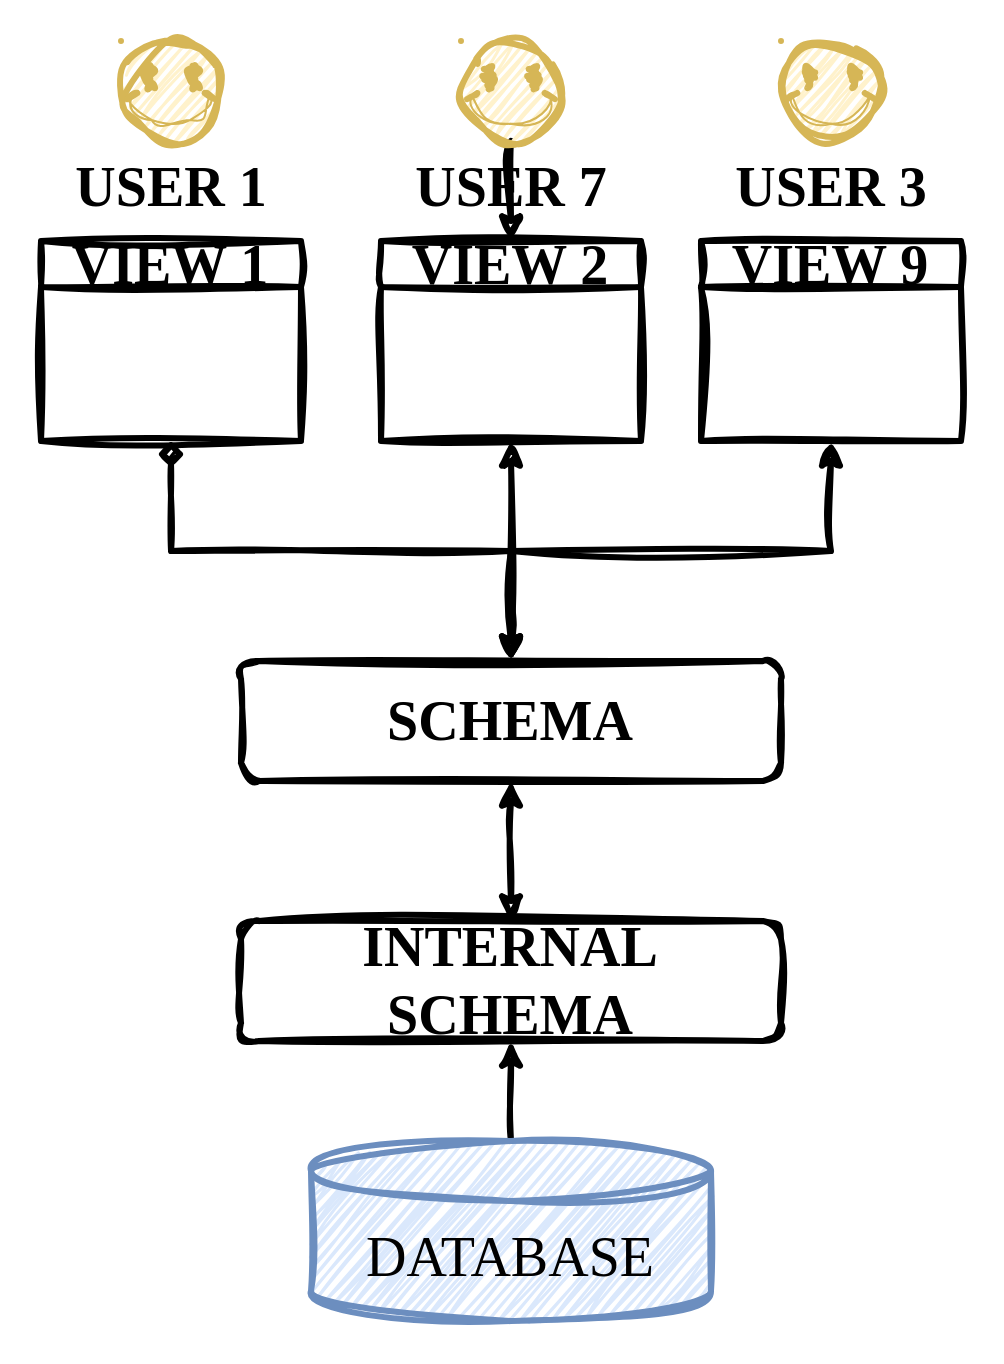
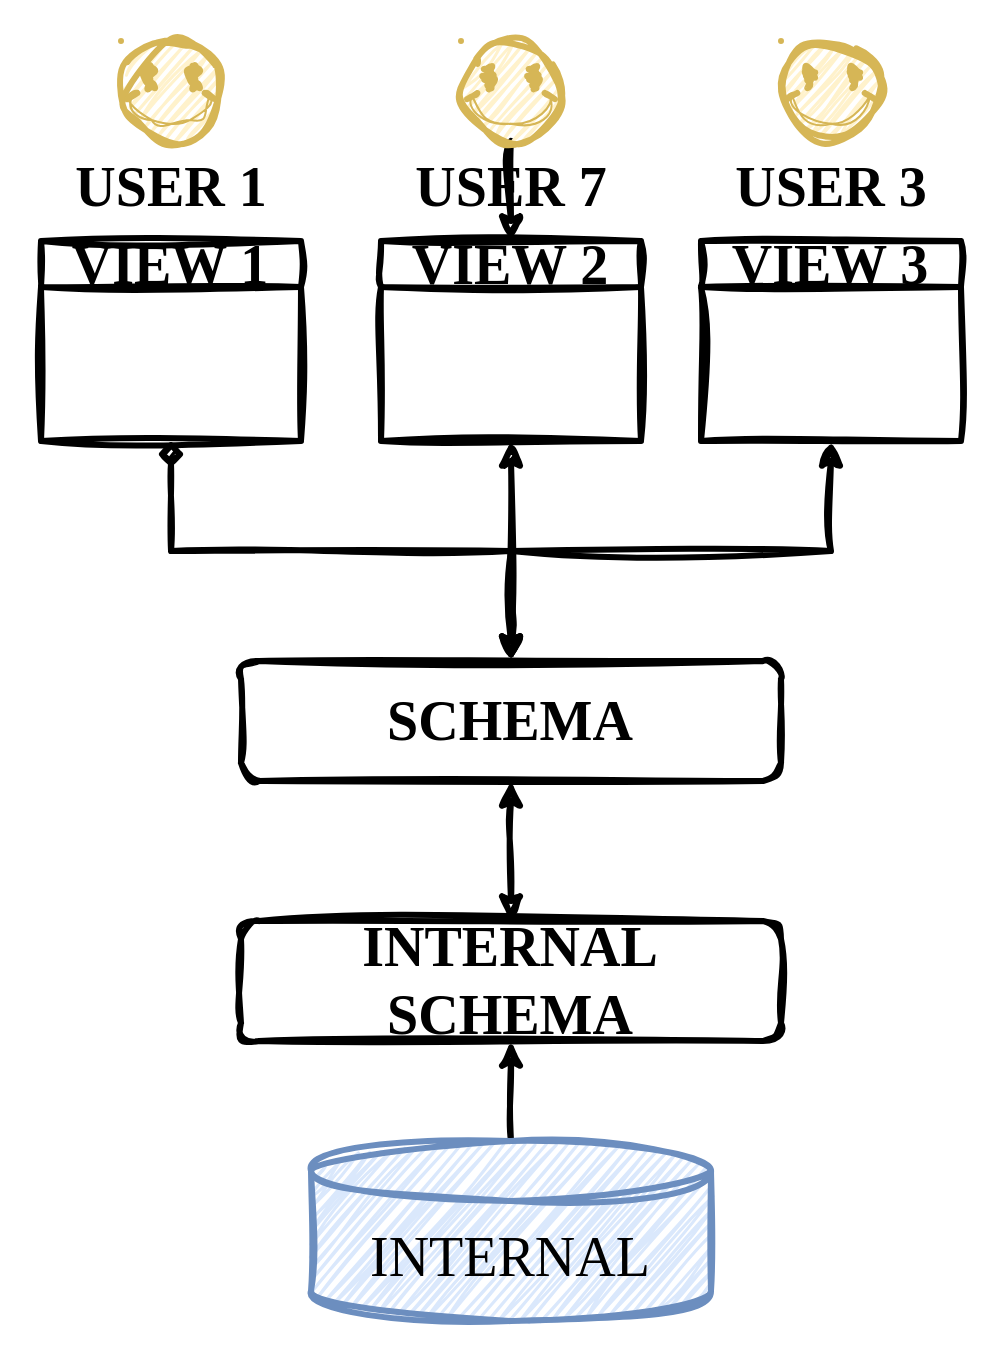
- <mxCell id="10" value="&lt;font style=&quot;font-size: 28px;&quot; face=&quot;FZJingLeiS-R-GB&quot;&gt;VIEW 9&lt;/font&gt;" style="swimlane;whiteSpace=wrap;html=1;sketch=1;hachureGap=4;jiggle=2;curveFitting=1;fontFamily=Architects Daughter;fontSource=https%3A%2F%2Ffonts.googleapis.com%2Fcss%3Ffamily%3DArchitects%2BDaughter;fontSize=20;strokeWidth=3;" vertex="1" parent="1"><mxGeometry x="350" y="120" width="130" height="100" as="geometry"><mxRectangle x="310" y="220" width="120" height="50" as="alternateBounds" /></mxGeometry></mxCell>
+ <mxCell id="10" value="&lt;font style=&quot;font-size: 28px;&quot; face=&quot;FZJingLeiS-R-GB&quot;&gt;VIEW 3&lt;/font&gt;" style="swimlane;whiteSpace=wrap;html=1;sketch=1;hachureGap=4;jiggle=2;curveFitting=1;fontFamily=Architects Daughter;fontSource=https%3A%2F%2Ffonts.googleapis.com%2Fcss%3Ffamily%3DArchitects%2BDaughter;fontSize=20;strokeWidth=3;" vertex="1" parent="1"><mxGeometry x="350" y="120" width="130" height="100" as="geometry"><mxRectangle x="310" y="220" width="120" height="50" as="alternateBounds" /></mxGeometry></mxCell>
- <mxCell id="4" value="&lt;font style=&quot;font-size: 28px;&quot; face=&quot;FZJingLeiS-R-GB&quot;&gt;DATABASE&lt;/font&gt;" style="shape=cylinder3;whiteSpace=wrap;html=1;boundedLbl=1;backgroundOutline=1;size=15;sketch=1;hachureGap=4;jiggle=2;curveFitting=1;fontFamily=Architects Daughter;fontSource=https%3A%2F%2Ffonts.googleapis.com%2Fcss%3Ffamily%3DArchitects%2BDaughter;fontSize=20;strokeWidth=3;fillColor=#dae8fc;strokeColor=#6c8ebf;" vertex="1" parent="1"><mxGeometry x="155" y="570" width="200" height="90" as="geometry" /></mxCell>
+ <mxCell id="4" value="&lt;font style=&quot;font-size: 28px;&quot; face=&quot;FZJingLeiS-R-GB&quot;&gt;INTERNAL&lt;/font&gt;" style="shape=cylinder3;whiteSpace=wrap;html=1;boundedLbl=1;backgroundOutline=1;size=15;sketch=1;hachureGap=4;jiggle=2;curveFitting=1;fontFamily=Architects Daughter;fontSource=https%3A%2F%2Ffonts.googleapis.com%2Fcss%3Ffamily%3DArchitects%2BDaughter;fontSize=20;strokeWidth=3;fillColor=#dae8fc;strokeColor=#6c8ebf;" vertex="1" parent="1"><mxGeometry x="155" y="570" width="200" height="90" as="geometry" /></mxCell>
